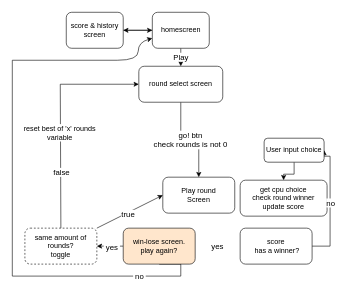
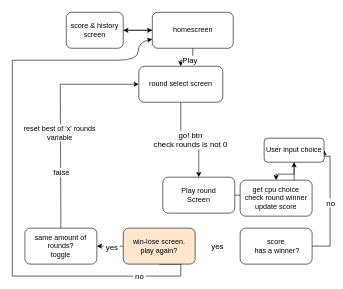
- <mxCell id="4" value="homescreen&lt;br&gt;" style="rounded=1;whiteSpace=wrap;html=1;" parent="1" vertex="1"><mxGeometry x="253.5" y="20" width="95" height="60" as="geometry" /></mxCell>
+ <mxCell id="4" value="homescreen&lt;br&gt;" style="rounded=1;whiteSpace=wrap;html=1;" parent="1" vertex="1"><mxGeometry x="253.5" y="20" width="135" height="60" as="geometry" /></mxCell>
+ <mxCell id="9" value="" style="edgeStyle=orthogonalEdgeStyle;rounded=0;orthogonalLoop=1;jettySize=auto;html=1;" edge="1" parent="1" source="10" target="27"><mxGeometry relative="1" as="geometry" /></mxCell>
- <mxCell id="16" value="get cpu choice&lt;br&gt;check round winner&lt;br&gt;update score" style="whiteSpace=wrap;html=1;rounded=1;" parent="1" vertex="1"><mxGeometry x="400" y="300" width="145" height="60" as="geometry" /></mxCell>
+ <mxCell id="16" value="get cpu choice&lt;br&gt;check round winner&lt;br&gt;update score" style="whiteSpace=wrap;html=1;rounded=1;" parent="1" vertex="1"><mxGeometry x="400" y="300" width="120" height="60" as="geometry" /></mxCell>
- <mxCell id="21" value="" style="endArrow=classic;html=1;rounded=0;entryX=0;entryY=0.5;entryDx=0;entryDy=0;" parent="1" source="20" target="10" edge="1"><mxGeometry width="50" height="50" relative="1" as="geometry"><mxPoint x="140" y="350" as="sourcePoint" /><mxPoint x="190" y="300" as="targetPoint" /></mxGeometry></mxCell>
- <mxCell id="22" value="&lt;font style=&quot;font-size: 13px;&quot;&gt;true&lt;/font&gt;" style="edgeLabel;html=1;align=center;verticalAlign=middle;resizable=0;points=[];" parent="21" vertex="1" connectable="0"><mxGeometry x="-0.001" y="-4" relative="1" as="geometry"><mxPoint x="-5" as="offset" /></mxGeometry></mxCell>
- <mxCell id="20" value="same amount of rounds?&lt;br&gt;toggle" style="rounded=1;whiteSpace=wrap;html=1;dashed=1;" parent="1" vertex="1"><mxGeometry x="41" y="380" width="120" height="60" as="geometry" /></mxCell>
+ <mxCell id="20" value="same amount of rounds?&lt;br&gt;toggle" style="rounded=1;whiteSpace=wrap;html=1;" parent="1" vertex="1"><mxGeometry x="41" y="380" width="120" height="60" as="geometry" /></mxCell>
